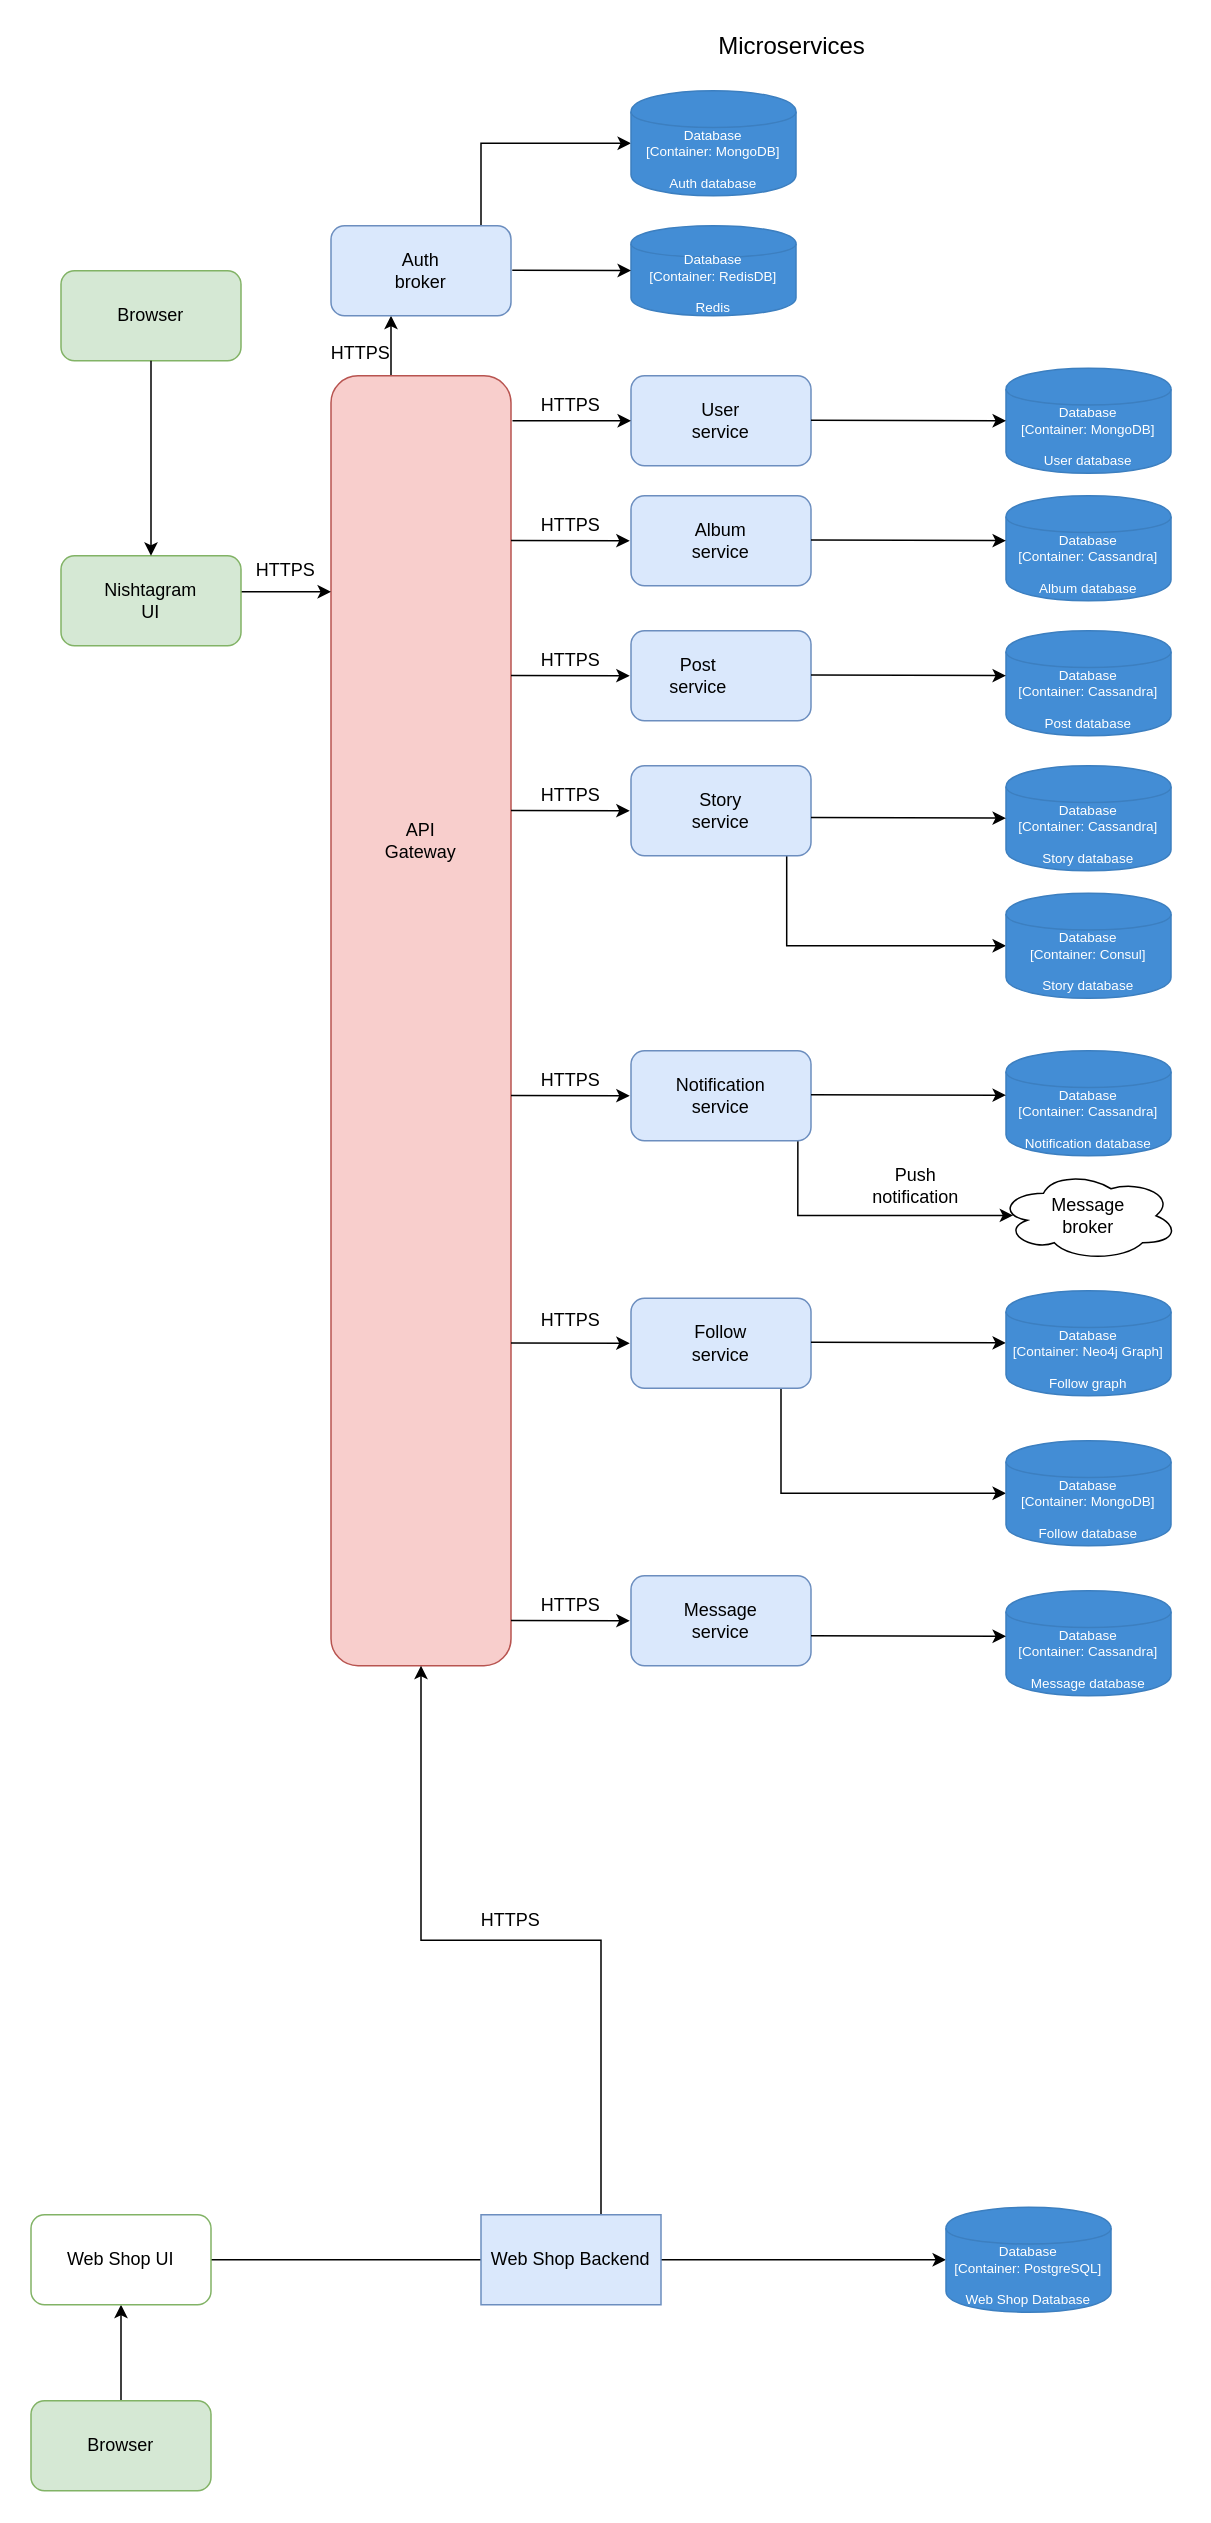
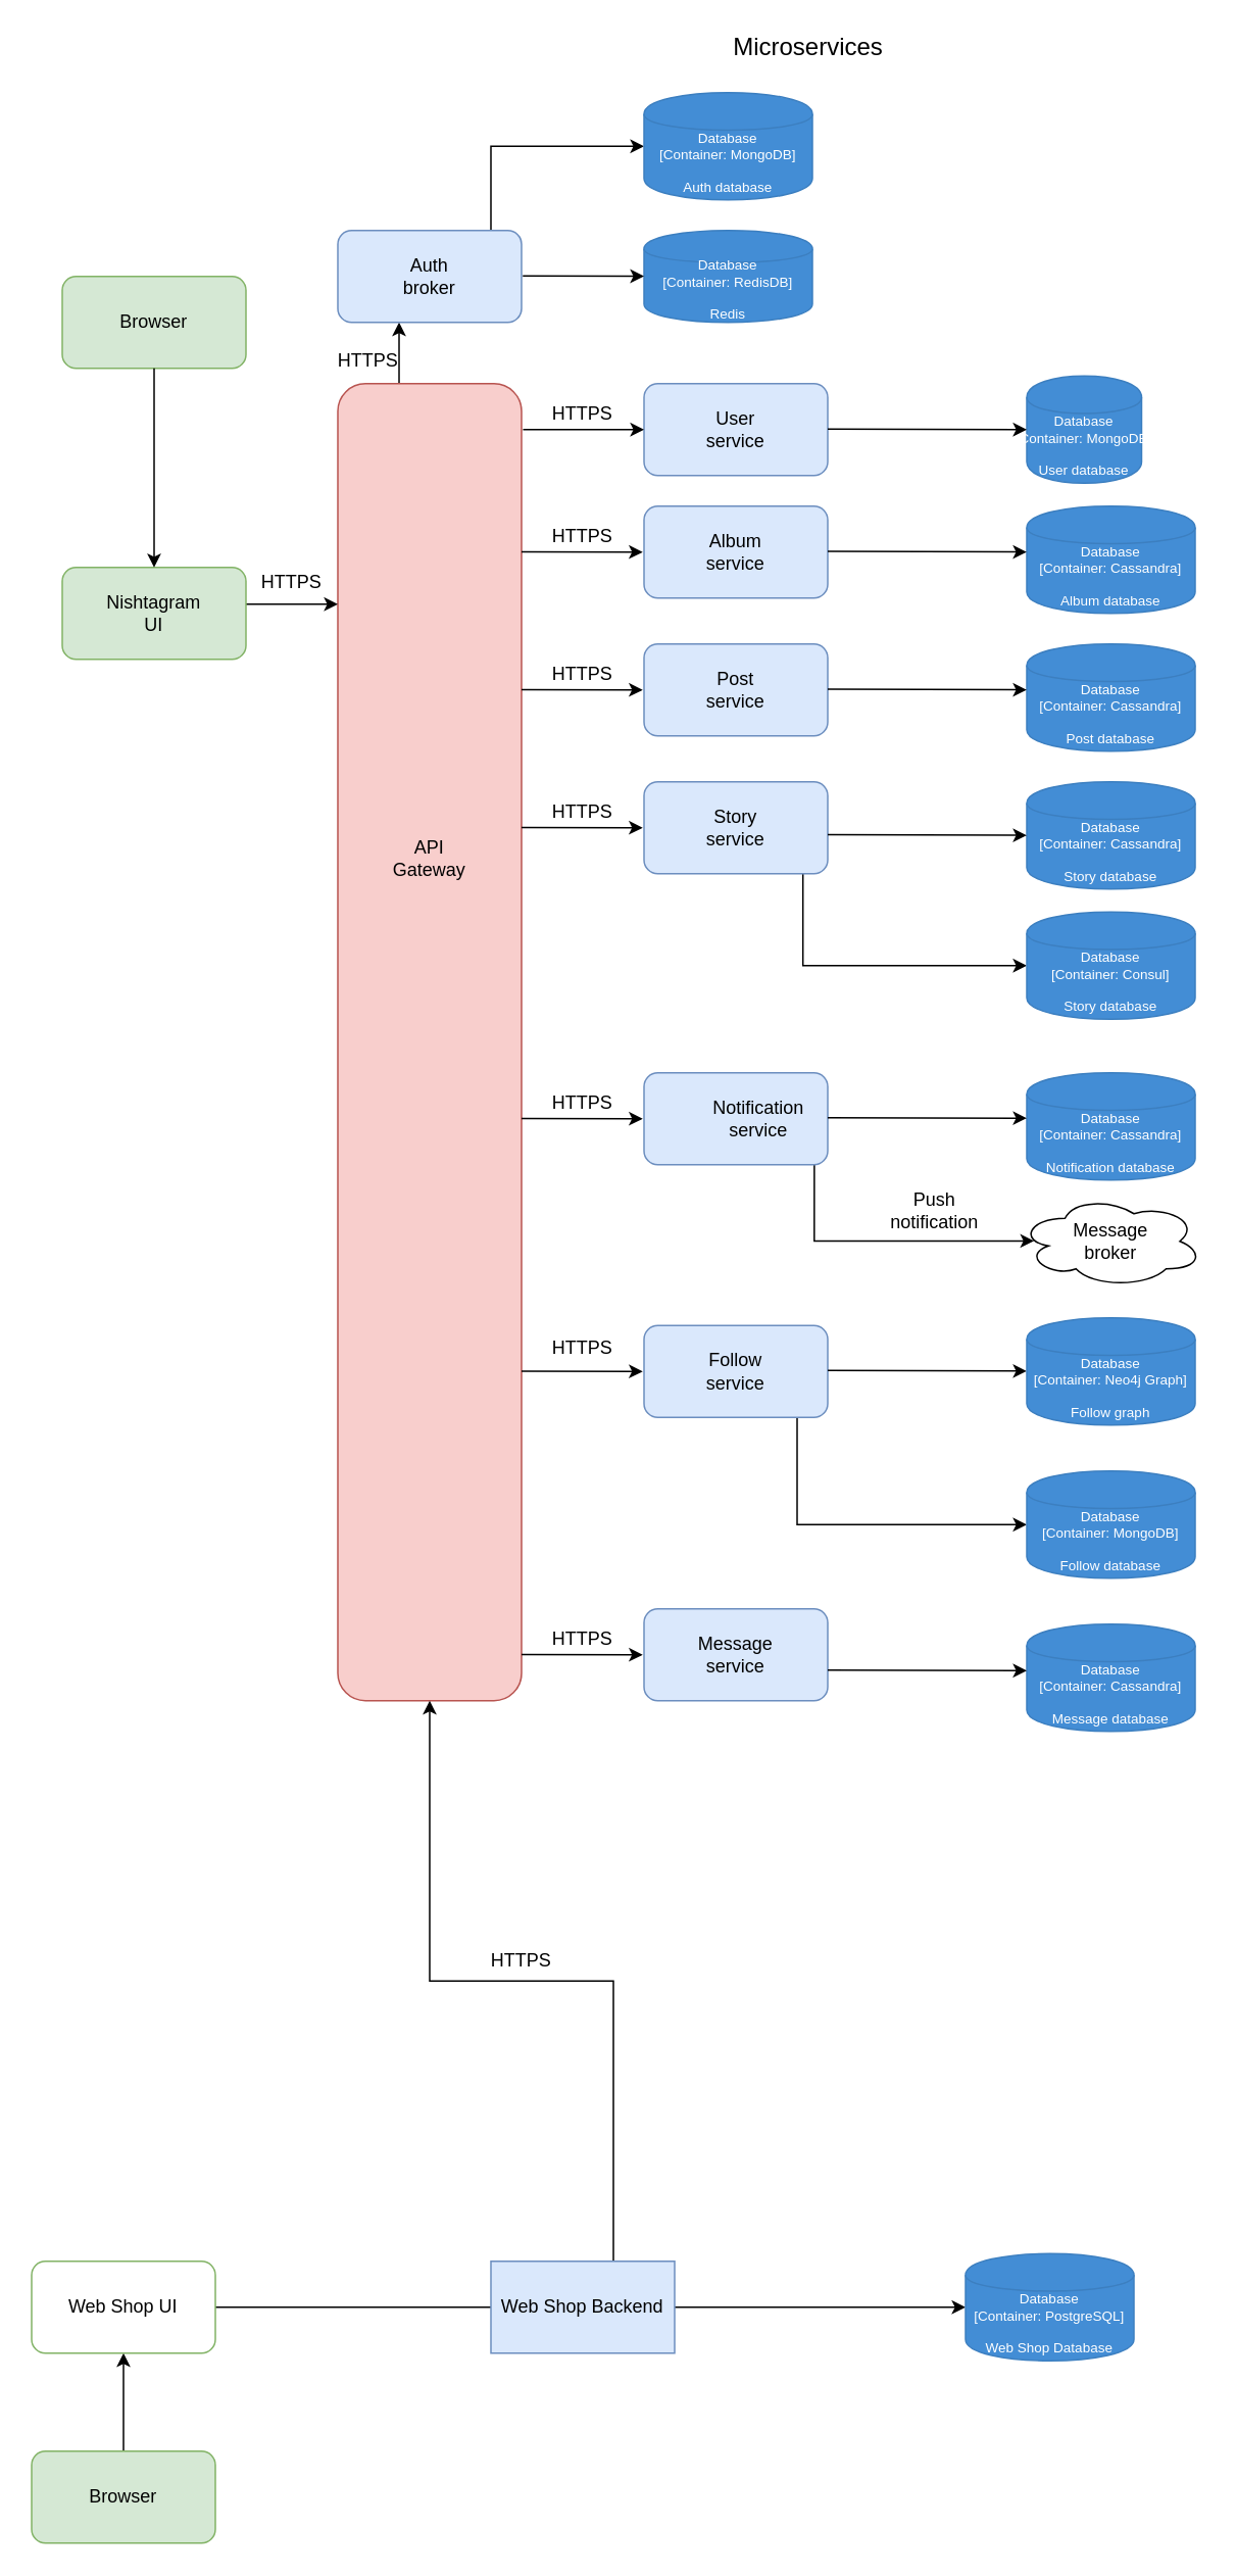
- <mxCell id="40" value="Database&lt;div&gt;[Container:&amp;nbsp;MongoDB]&lt;/div&gt;&lt;br&gt;&lt;div&gt;User database&lt;/div&gt;" style="shape=cylinder;whiteSpace=wrap;html=1;boundedLbl=1;rounded=0;labelBackgroundColor=none;fillColor=#438DD5;fontSize=9;fontColor=#ffffff;align=center;strokeColor=#3C7FC0;metaEdit=1;points=[[0.5,0,0],[1,0.25,0],[1,0.5,0],[1,0.75,0],[0.5,1,0],[0,0.75,0],[0,0.5,0],[0,0.25,0]];metaData={&quot;c4Type&quot;:{&quot;editable&quot;:false}};" parent="1" vertex="1"><mxGeometry x="670" y="245" width="110" height="70" as="geometry" /></mxCell>
+ <mxCell id="40" value="Database&lt;div&gt;[Container:&amp;nbsp;MongoDB]&lt;/div&gt;&lt;br&gt;&lt;div&gt;User database&lt;/div&gt;" style="shape=cylinder;whiteSpace=wrap;html=1;boundedLbl=1;rounded=0;labelBackgroundColor=none;fillColor=#438DD5;fontSize=9;fontColor=#ffffff;align=center;strokeColor=#3C7FC0;metaEdit=1;points=[[0.5,0,0],[1,0.25,0],[1,0.5,0],[1,0.75,0],[0.5,1,0],[0,0.75,0],[0,0.5,0],[0,0.25,0]];metaData={&quot;c4Type&quot;:{&quot;editable&quot;:false}};" parent="1" vertex="1"><mxGeometry x="670" y="245" width="75" height="70" as="geometry" /></mxCell>
- <mxCell id="20" value="Post service" style="text;html=1;strokeColor=none;fillColor=none;align=center;verticalAlign=middle;whiteSpace=wrap;rounded=0;fontSize=12;" parent="1" vertex="1"><mxGeometry x="445" y="440" width="40" height="20" as="geometry" /></mxCell>
+ <mxCell id="20" value="Post service" style="text;html=1;strokeColor=none;fillColor=none;align=center;verticalAlign=middle;whiteSpace=wrap;rounded=0;fontSize=12;" parent="1" vertex="1"><mxGeometry x="460" y="440" width="40" height="20" as="geometry" /></mxCell>
- <mxCell id="24" value="Notification service" style="text;html=1;strokeColor=none;fillColor=none;align=center;verticalAlign=middle;whiteSpace=wrap;rounded=0;fontSize=12;" parent="1" vertex="1"><mxGeometry x="460" y="720" width="40" height="20" as="geometry" /></mxCell>
+ <mxCell id="24" value="Notification service" style="text;html=1;strokeColor=none;fillColor=none;align=center;verticalAlign=middle;whiteSpace=wrap;rounded=0;fontSize=12;" parent="1" vertex="1"><mxGeometry x="475" y="720" width="40" height="20" as="geometry" /></mxCell>
